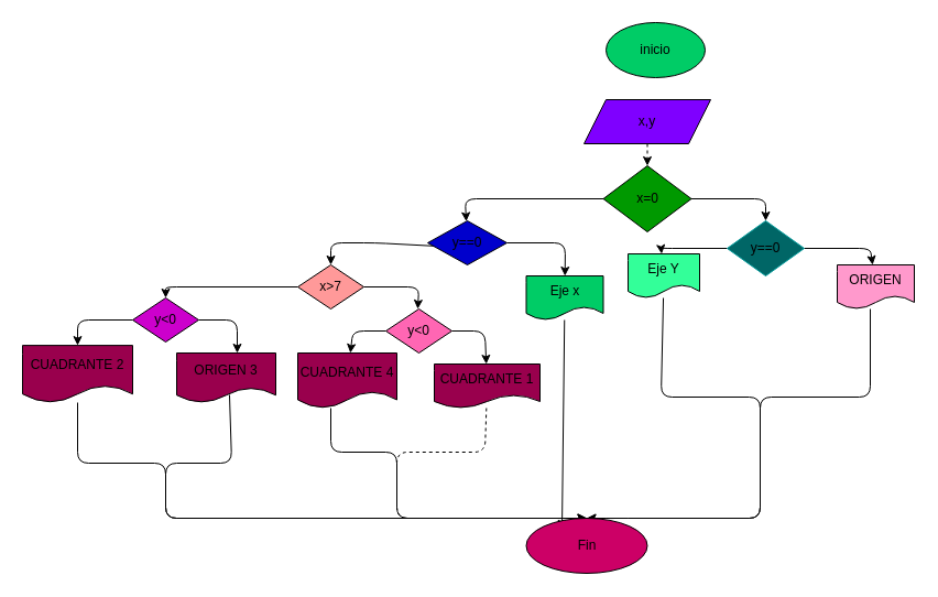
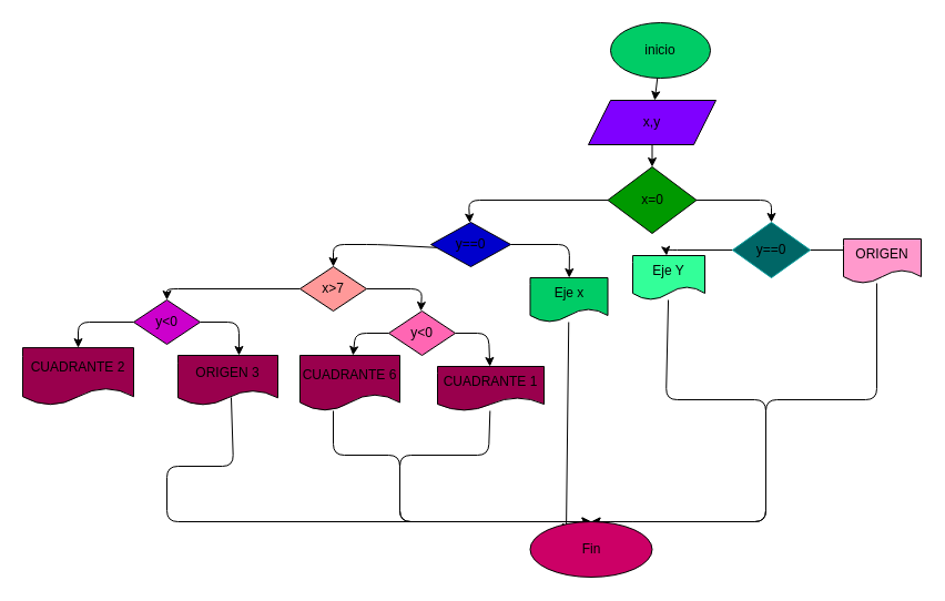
+ <mxCell id="2" value="" style="edgeStyle=none;html=1;" edge="1" parent="1" source="3" target="5"><mxGeometry relative="1" as="geometry" /></mxCell>
- <mxCell id="4" value="" style="edgeStyle=none;html=1;dashed=1;" edge="1" parent="1" source="5" target="8"><mxGeometry relative="1" as="geometry" /></mxCell>
+ <mxCell id="4" value="" style="edgeStyle=none;html=1;" edge="1" parent="1" source="5" target="8"><mxGeometry relative="1" as="geometry" /></mxCell>
- <mxCell id="15" value="ORIGEN" style="shape=document;whiteSpace=wrap;html=1;boundedLbl=1;fillColor=#FF99CC;" vertex="1" parent="1"><mxGeometry x="760" y="240" width="70" height="40" as="geometry" /></mxCell>
+ <mxCell id="15" value="ORIGEN" style="shape=document;whiteSpace=wrap;html=1;boundedLbl=1;fillColor=#FF99CC;" vertex="1" parent="1"><mxGeometry x="760" y="215" width="70" height="40" as="geometry" /></mxCell>
- <mxCell id="30" value="CUADRANTE 4" style="shape=document;whiteSpace=wrap;html=1;boundedLbl=1;fillColor=#99004D;" vertex="1" parent="1"><mxGeometry x="270" y="320" width="90" height="50" as="geometry" /></mxCell>
+ <mxCell id="30" value="CUADRANTE 6" style="shape=document;whiteSpace=wrap;html=1;boundedLbl=1;fillColor=#99004D;" vertex="1" parent="1"><mxGeometry x="270" y="320" width="90" height="50" as="geometry" /></mxCell>
- <mxCell id="27" value="" style="edgeStyle=none;html=1;entryX=0.5;entryY=0;entryDx=0;entryDy=0;dashed=1;" edge="1" parent="1" source="28" target="38"><mxGeometry relative="1" as="geometry"><mxPoint x="360" y="520" as="targetPoint" /><Array as="points"><mxPoint x="440" y="410" /><mxPoint x="360" y="410" /><mxPoint x="360" y="470" /></Array></mxGeometry></mxCell>
+ <mxCell id="27" value="" style="edgeStyle=none;html=1;entryX=0.5;entryY=0;entryDx=0;entryDy=0;" edge="1" parent="1" source="28" target="38"><mxGeometry relative="1" as="geometry"><mxPoint x="360" y="520" as="targetPoint" /><Array as="points"><mxPoint x="440" y="410" /><mxPoint x="360" y="410" /><mxPoint x="360" y="470" /></Array></mxGeometry></mxCell>
- <mxCell id="36" value="" style="edgeStyle=none;html=1;entryX=0.5;entryY=0;entryDx=0;entryDy=0;" edge="1" parent="1" source="37" target="38"><mxGeometry relative="1" as="geometry"><mxPoint x="150" y="530" as="targetPoint" /><Array as="points"><mxPoint x="70" y="420" /><mxPoint x="150" y="420" /><mxPoint x="150" y="470" /></Array></mxGeometry></mxCell>
